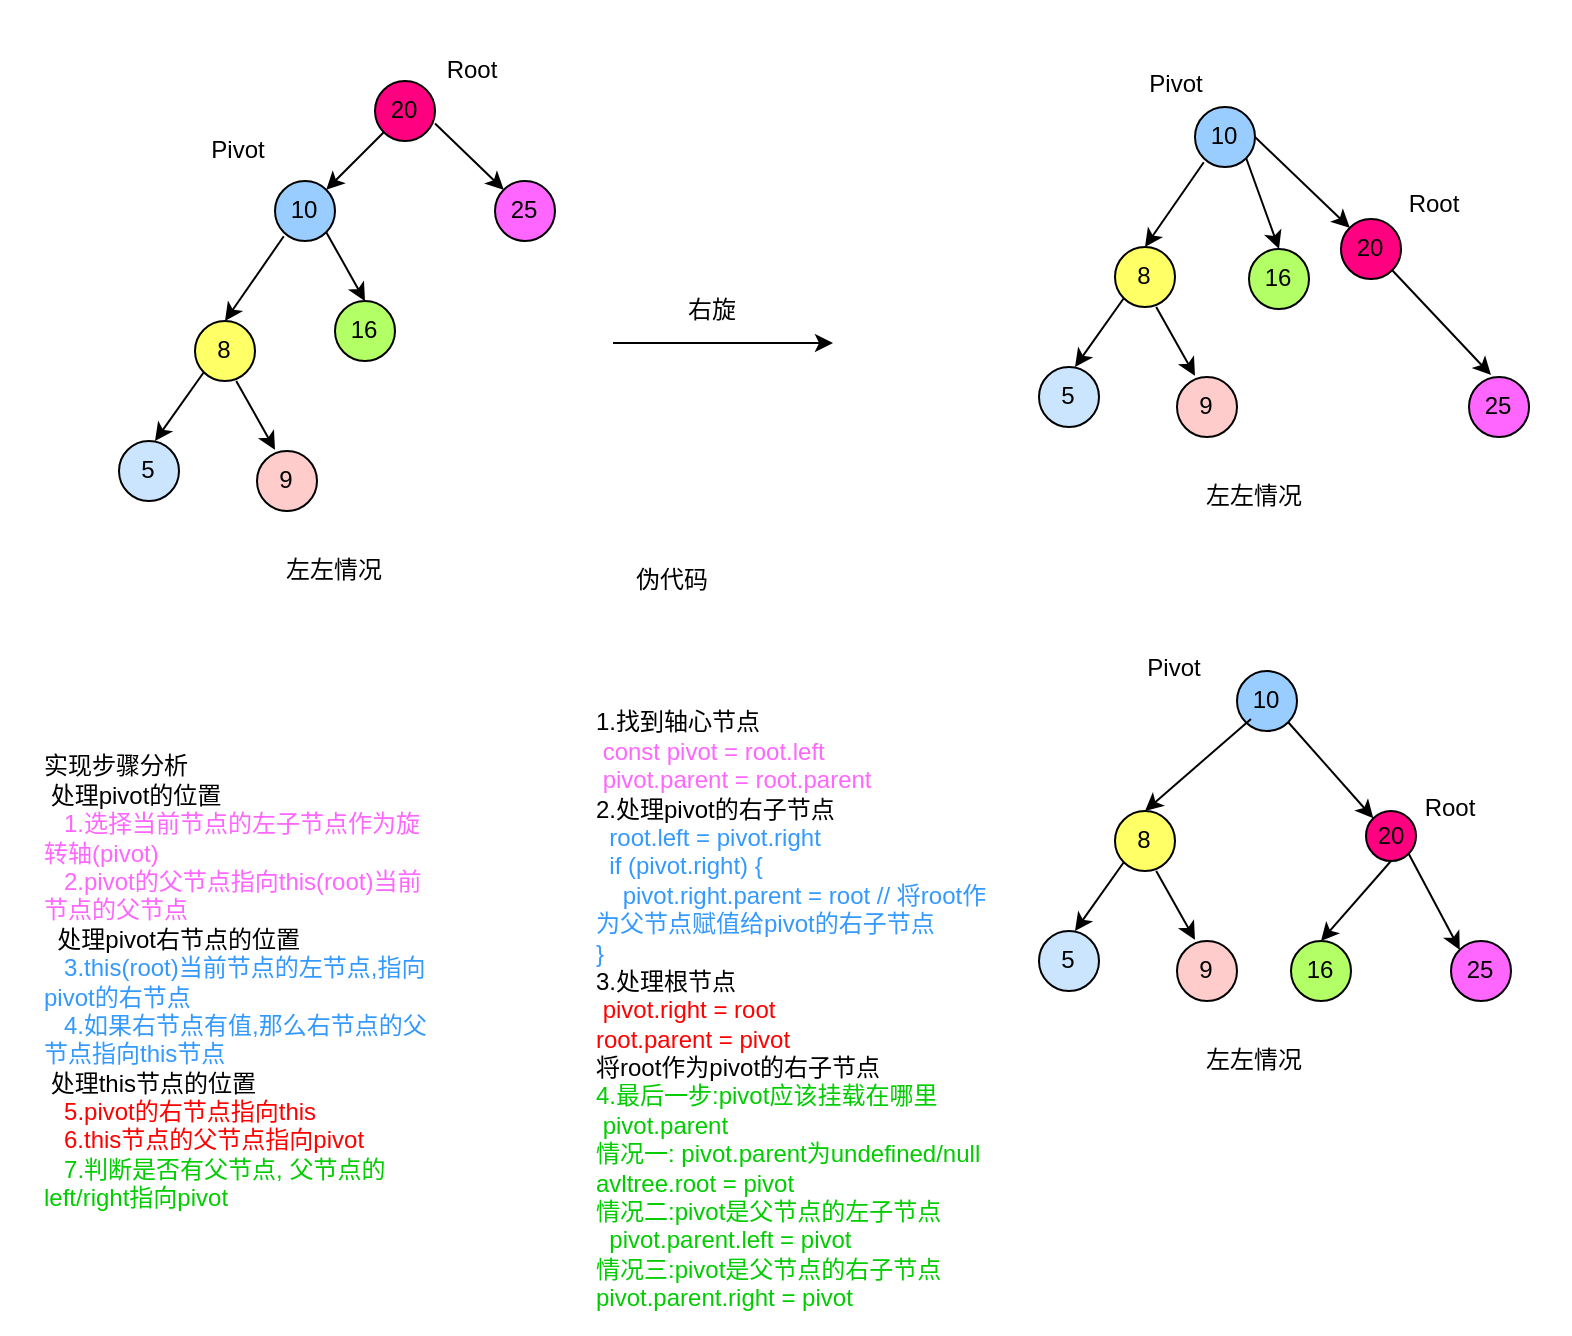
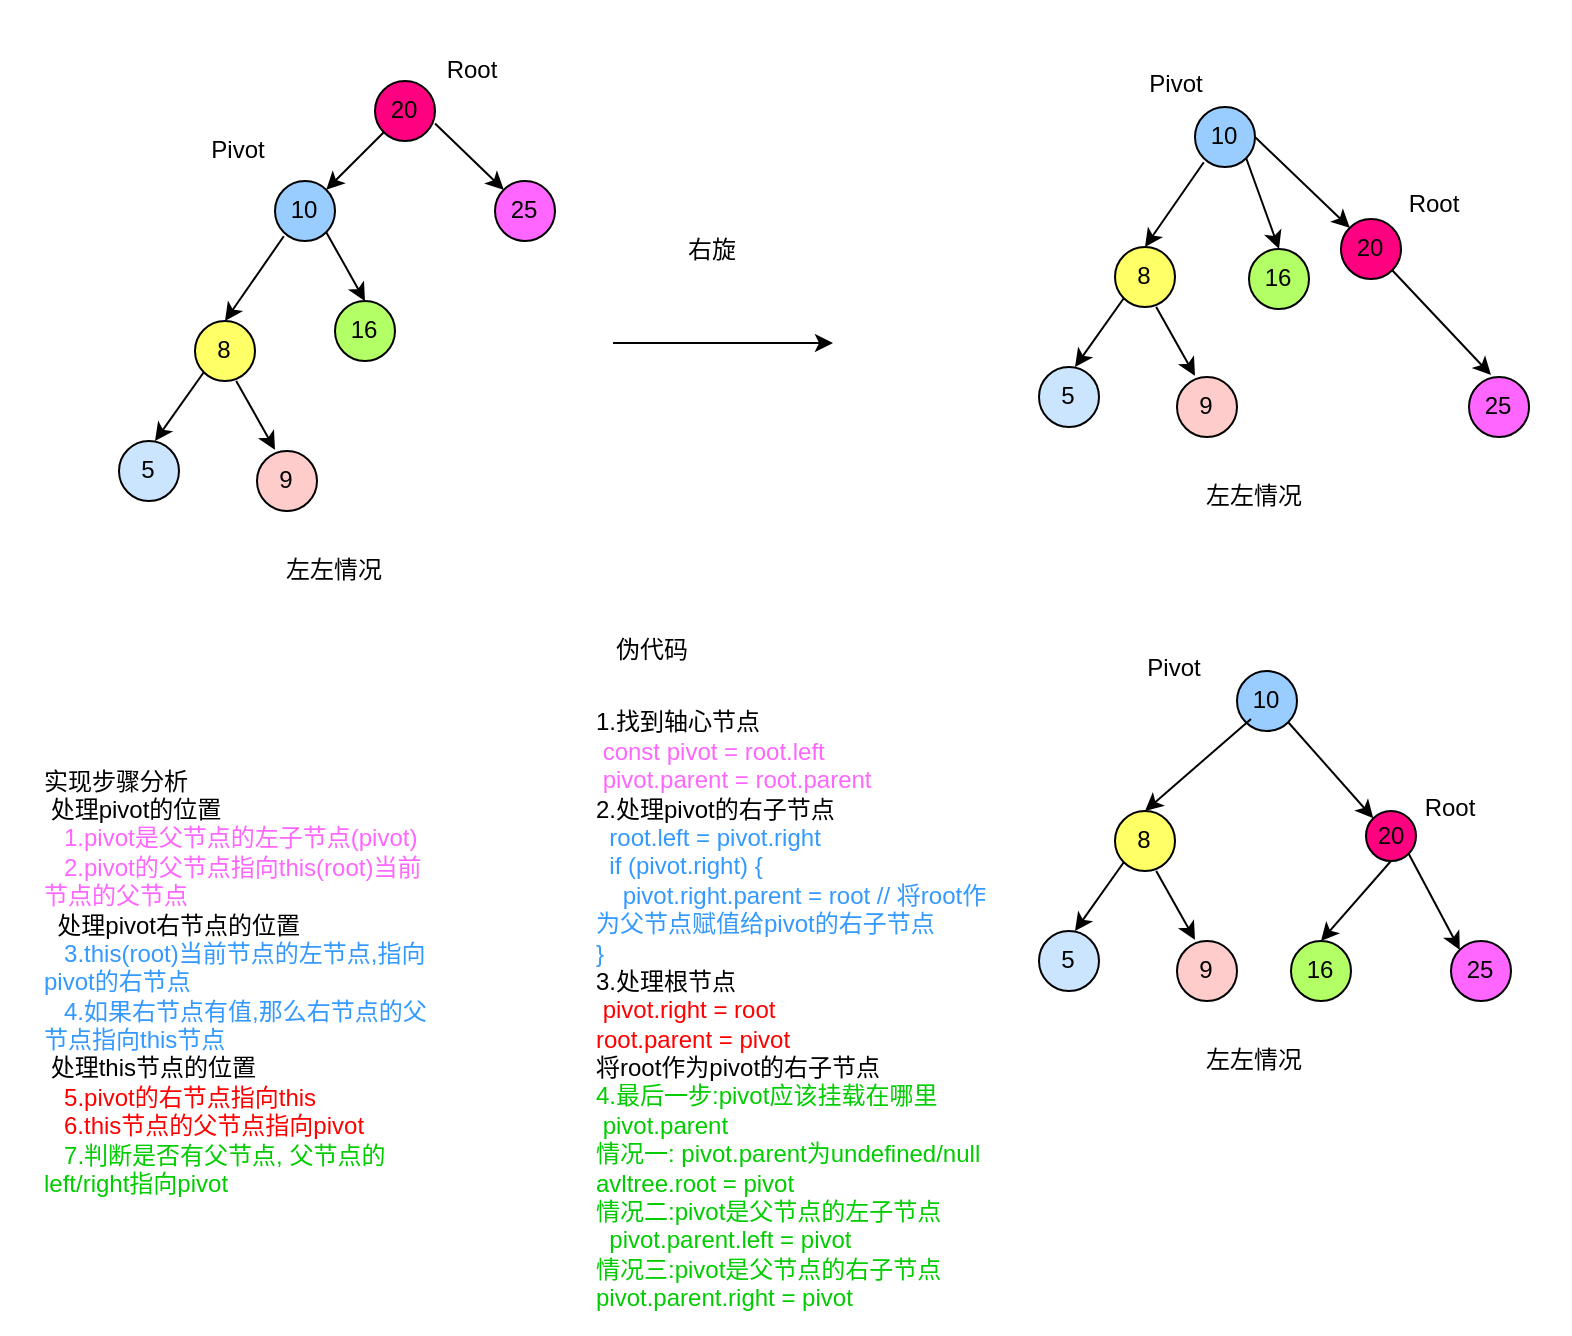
- <mxCell id="34" value="右旋" style="text;strokeColor=none;align=center;fillColor=none;html=1;verticalAlign=middle;whiteSpace=wrap;rounded=0;" parent="1" vertex="1"><mxGeometry x="326" y="140" width="60" height="30" as="geometry" /></mxCell>
+ <mxCell id="34" value="右旋" style="text;strokeColor=none;align=center;fillColor=none;html=1;verticalAlign=middle;whiteSpace=wrap;rounded=0;" parent="1" vertex="1"><mxGeometry x="326" y="110" width="60" height="30" as="geometry" /></mxCell>
- <mxCell id="54" value="伪代码" style="text;strokeColor=none;align=center;fillColor=none;html=1;verticalAlign=middle;whiteSpace=wrap;rounded=0;" parent="1" vertex="1"><mxGeometry x="306" y="275" width="60" height="30" as="geometry" /></mxCell>
+ <mxCell id="54" value="伪代码" style="text;strokeColor=none;align=center;fillColor=none;html=1;verticalAlign=middle;whiteSpace=wrap;rounded=0;" parent="1" vertex="1"><mxGeometry x="296" y="310" width="60" height="30" as="geometry" /></mxCell>
- <mxCell id="53" value="实现步骤分析&lt;br&gt;&amp;nbsp;处理pivot的位置&lt;br&gt;&lt;font color=&quot;#ff66ff&quot;&gt;&amp;nbsp; &amp;nbsp;1.选择当前节点的左子节点作为旋转轴(pivot)&lt;br&gt;&amp;nbsp; &amp;nbsp;2.pivot的父节点指向this(root)当前节点的父节点&lt;/font&gt;&lt;br&gt;&amp;nbsp; 处理pivot右节点的位置&lt;br&gt;&amp;nbsp; &amp;nbsp;&lt;font color=&quot;#3399ff&quot;&gt;3.this(root)当前节点的左节点,指向pivot的右节点&lt;br&gt;&amp;nbsp; &amp;nbsp;4.如果右节点有值,那么右节点的父节点指向this节点&lt;/font&gt;&lt;br&gt;&amp;nbsp;处理this节点的位置&lt;br&gt;&amp;nbsp; &amp;nbsp;&lt;font color=&quot;#ff0000&quot;&gt;5.pivot的右节点指向this&lt;br&gt;&amp;nbsp; &amp;nbsp;6.this节点的父节点指向pivot&lt;/font&gt;&lt;br&gt;&amp;nbsp; &amp;nbsp;&lt;font color=&quot;#00cc00&quot;&gt;7.判断是否有父节点, 父节点的left/right指向pivot&lt;/font&gt;" style="text;strokeColor=none;align=left;fillColor=none;html=1;verticalAlign=middle;whiteSpace=wrap;rounded=0;" parent="1" vertex="1"><mxGeometry x="20" y="366" width="200" height="250" as="geometry" /></mxCell>
+ <mxCell id="53" value="实现步骤分析&lt;br&gt;&amp;nbsp;处理pivot的位置&lt;br&gt;&lt;font color=&quot;#ff66ff&quot;&gt;&amp;nbsp; &amp;nbsp;1.pivot是父节点的左子节点(pivot)&lt;br&gt;&amp;nbsp; &amp;nbsp;2.pivot的父节点指向this(root)当前节点的父节点&lt;/font&gt;&lt;br&gt;&amp;nbsp; 处理pivot右节点的位置&lt;br&gt;&amp;nbsp; &amp;nbsp;&lt;font color=&quot;#3399ff&quot;&gt;3.this(root)当前节点的左节点,指向pivot的右节点&lt;br&gt;&amp;nbsp; &amp;nbsp;4.如果右节点有值,那么右节点的父节点指向this节点&lt;/font&gt;&lt;br&gt;&amp;nbsp;处理this节点的位置&lt;br&gt;&amp;nbsp; &amp;nbsp;&lt;font color=&quot;#ff0000&quot;&gt;5.pivot的右节点指向this&lt;br&gt;&amp;nbsp; &amp;nbsp;6.this节点的父节点指向pivot&lt;/font&gt;&lt;br&gt;&amp;nbsp; &amp;nbsp;&lt;font color=&quot;#00cc00&quot;&gt;7.判断是否有父节点, 父节点的left/right指向pivot&lt;/font&gt;" style="text;strokeColor=none;align=left;fillColor=none;html=1;verticalAlign=middle;whiteSpace=wrap;rounded=0;" parent="1" vertex="1"><mxGeometry x="20" y="366" width="200" height="250" as="geometry" /></mxCell>
